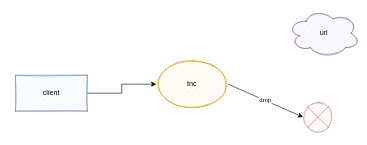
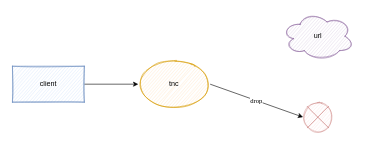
- <mxCell id="7" value="url" style="ellipse;shape=cloud;whiteSpace=wrap;html=1;rounded=0;shadow=0;glass=0;sketch=1;fillColor=#e1d5e7;strokeColor=#9673a6;" parent="1" vertex="1"><mxGeometry x="480" y="15" width="120" height="80" as="geometry" /></mxCell>
+ <mxCell id="7" value="url" style="ellipse;shape=cloud;whiteSpace=wrap;html=1;rounded=0;shadow=0;glass=0;sketch=1;fillColor=#e1d5e7;strokeColor=#9673a6;" parent="1" vertex="1"><mxGeometry x="470" y="20" width="120" height="80" as="geometry" /></mxCell>
- <mxCell id="6" value="tnc" style="ellipse;whiteSpace=wrap;html=1;rounded=0;shadow=0;glass=0;sketch=1;fillColor=#ffe6cc;strokeColor=#d79b00;" parent="1" vertex="1"><mxGeometry x="260" y="100" width="120" height="80" as="geometry" /></mxCell>
+ <mxCell id="6" value="tnc" style="ellipse;whiteSpace=wrap;html=1;rounded=0;shadow=0;glass=0;sketch=1;fillColor=#ffe6cc;strokeColor=#d79b00;" parent="1" vertex="1"><mxGeometry x="230" y="100" width="120" height="80" as="geometry" /></mxCell>
- <mxCell id="3" value="client" style="rounded=0;whiteSpace=wrap;html=1;sketch=1;fillColor=#dae8fc;strokeColor=#6c8ebf;shadow=0;glass=0;" parent="1" vertex="1"><mxGeometry x="25" y="125" width="120" height="60" as="geometry" /></mxCell>
+ <mxCell id="3" value="client" style="rounded=0;whiteSpace=wrap;html=1;sketch=1;fillColor=#dae8fc;strokeColor=#6c8ebf;shadow=0;glass=0;" parent="1" vertex="1"><mxGeometry x="20" y="110" width="120" height="60" as="geometry" /></mxCell>
